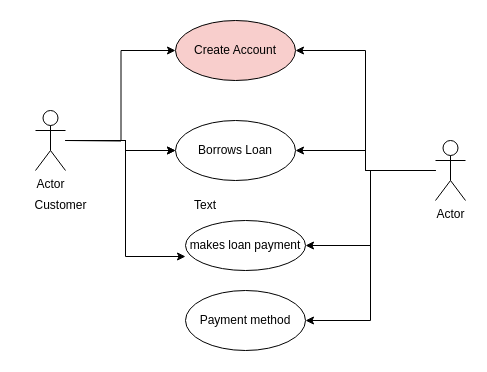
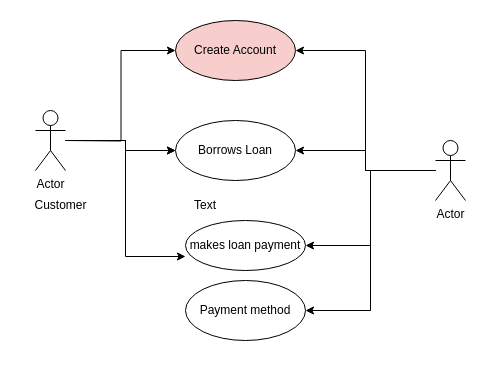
- <mxCell id="17" value="Payment method" style="ellipse;whiteSpace=wrap;html=1;" vertex="1" parent="1"><mxGeometry x="185" y="290" width="120" height="60" as="geometry" /></mxCell>
+ <mxCell id="17" value="Payment method" style="ellipse;whiteSpace=wrap;html=1;" vertex="1" parent="1"><mxGeometry x="185" y="280" width="120" height="60" as="geometry" /></mxCell>
